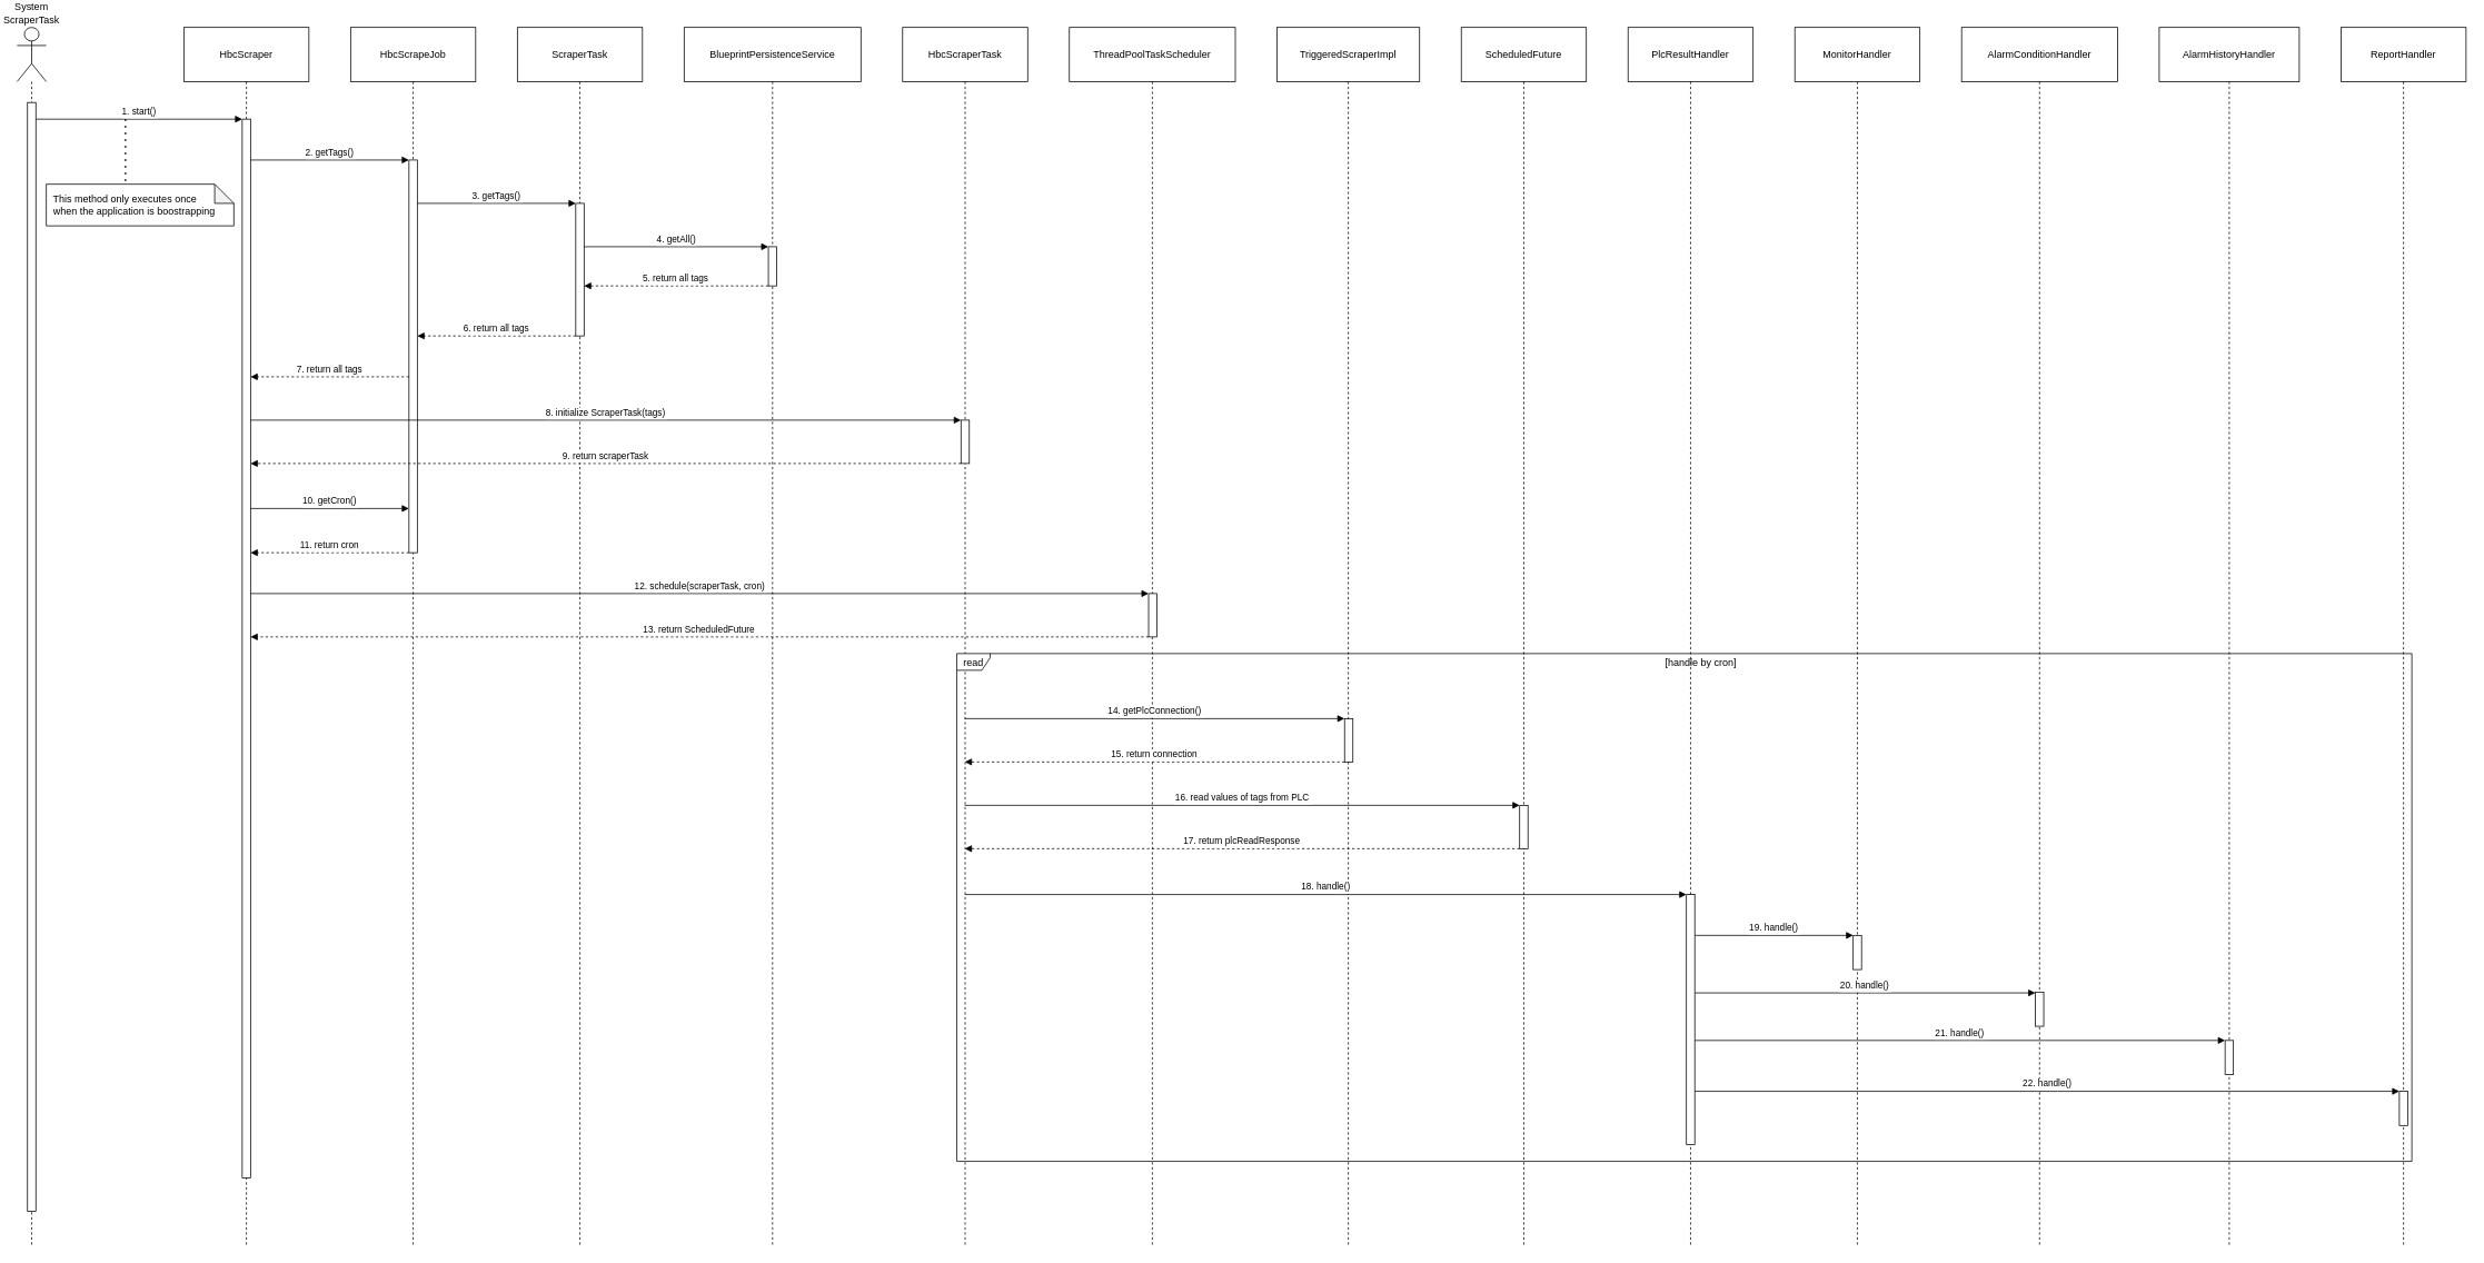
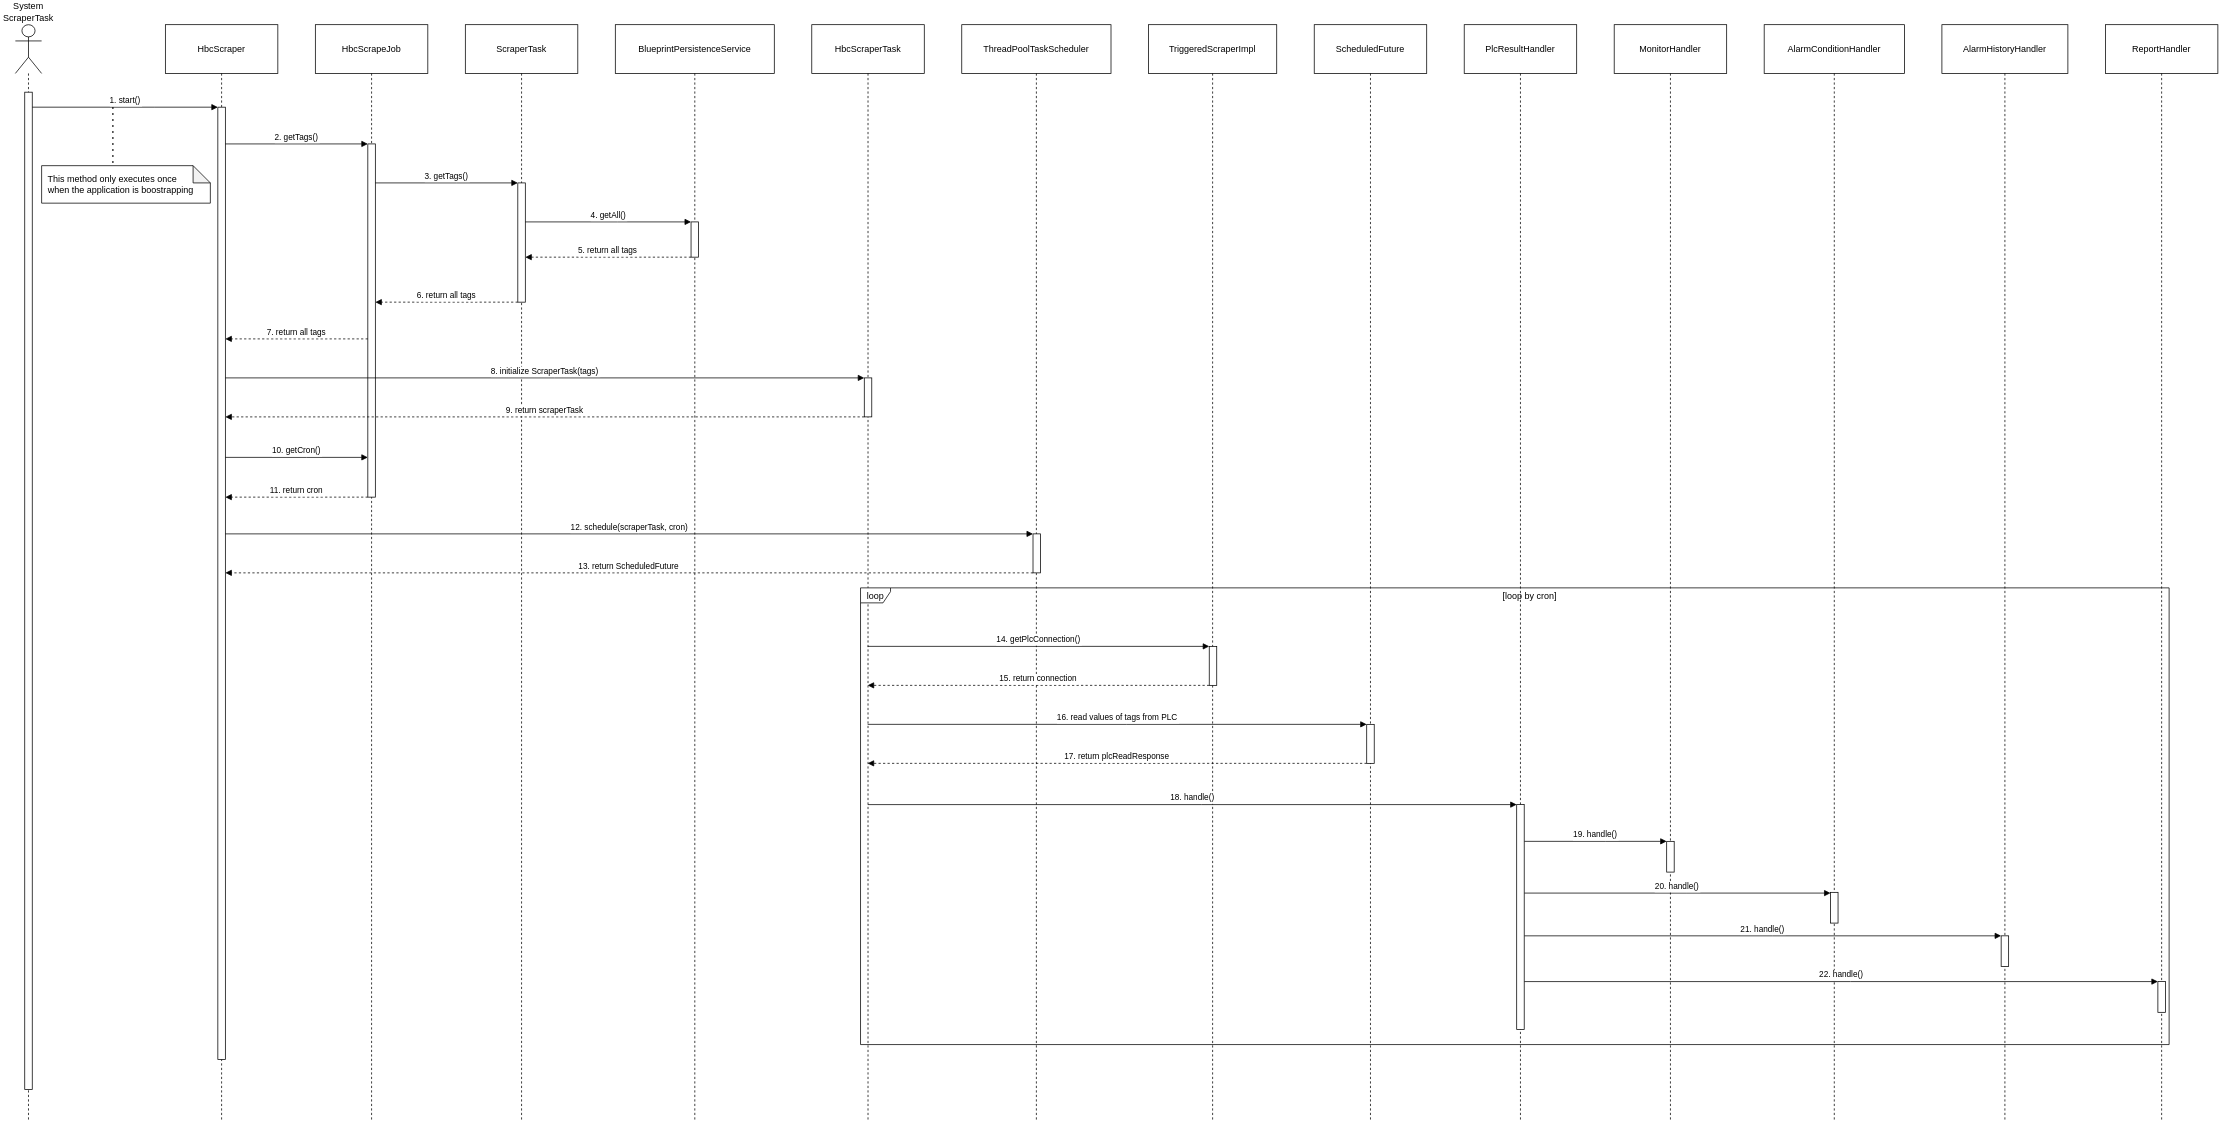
- <mxCell id="27" value="read" style="shape=umlFrame;pointerEvents=0;dropTarget=0;strokeColor=#000000;height=20;width=40" parent="1" vertex="1"><mxGeometry x="1147" y="771" width="1745" height="609" as="geometry" /></mxCell>
+ <mxCell id="27" value="loop" style="shape=umlFrame;pointerEvents=0;dropTarget=0;strokeColor=#000000;height=20;width=40" parent="1" vertex="1"><mxGeometry x="1147" y="771" width="1745" height="609" as="geometry" /></mxCell>
- <mxCell id="28" value="[handle by cron]" style="text;strokeColor=none;fillColor=none;align=center;verticalAlign=middle;whiteSpace=wrap;" parent="27" vertex="1"><mxGeometry x="40" width="1705" height="23.696" as="geometry" /></mxCell>
+ <mxCell id="28" value="[loop by cron]" style="text;strokeColor=none;fillColor=none;align=center;verticalAlign=middle;whiteSpace=wrap;" parent="27" vertex="1"><mxGeometry x="40" width="1705" height="23.696" as="geometry" /></mxCell>
